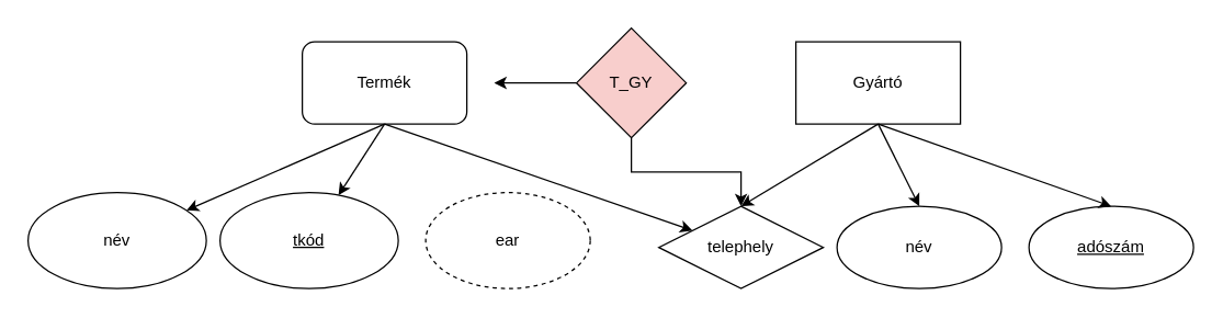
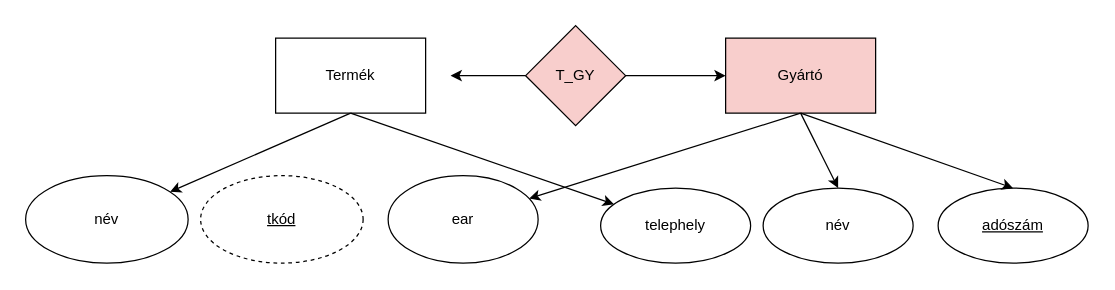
- <mxCell id="2" value="Termék" style="whiteSpace=wrap;html=1;rounded=1;" vertex="1" parent="1"><mxGeometry x="220" y="30" width="120" height="60" as="geometry" /></mxCell>
+ <mxCell id="2" value="Termék" style="rounded=0;whiteSpace=wrap;html=1;" vertex="1" parent="1"><mxGeometry x="220" y="30" width="120" height="60" as="geometry" /></mxCell>
- <mxCell id="5" value="Gyártó" style="whiteSpace=wrap;html=1;rounded=0;" vertex="1" parent="1"><mxGeometry x="580" y="30" width="120" height="60" as="geometry" /></mxCell>
+ <mxCell id="5" value="Gyártó" style="whiteSpace=wrap;html=1;rounded=0;fillColor=#f8cecc;" vertex="1" parent="1"><mxGeometry x="580" y="30" width="120" height="60" as="geometry" /></mxCell>
- <mxCell id="10" value="" style="endArrow=classic;html=1;rounded=0;exitX=0.5;exitY=1;exitDx=0;exitDy=0;" edge="1" parent="1" source="2" target="7"><mxGeometry width="50" height="50" relative="1" as="geometry"><mxPoint x="480" y="180" as="sourcePoint" /><mxPoint x="210" y="160" as="targetPoint" /></mxGeometry></mxCell>
- <mxCell id="17" value="" style="endArrow=classic;html=1;rounded=0;exitX=0.5;exitY=1;exitDx=0;exitDy=0;entryX=0.5;entryY=0;entryDx=0;entryDy=0;" edge="1" parent="1" source="5" target="18"><mxGeometry width="50" height="50" relative="1" as="geometry"><mxPoint x="480" y="180" as="sourcePoint" /><mxPoint x="550" y="140" as="targetPoint" /></mxGeometry></mxCell>
+ <mxCell id="17" value="" style="endArrow=classic;html=1;rounded=0;exitX=0.5;exitY=1;exitDx=0;exitDy=0;" edge="1" parent="1" source="5" target="11"><mxGeometry width="50" height="50" relative="1" as="geometry"><mxPoint x="480" y="180" as="sourcePoint" /><mxPoint x="550" y="140" as="targetPoint" /></mxGeometry></mxCell>
- <mxCell id="3" value="" style="edgeStyle=orthogonalEdgeStyle;rounded=0;orthogonalLoop=1;jettySize=auto;html=1;" edge="1" parent="1" source="4" target="18"><mxGeometry relative="1" as="geometry" /></mxCell>
+ <mxCell id="3" value="" style="edgeStyle=orthogonalEdgeStyle;rounded=0;orthogonalLoop=1;jettySize=auto;html=1;" edge="1" parent="1" source="4" target="5"><mxGeometry relative="1" as="geometry" /></mxCell>
- <mxCell id="7" value="&lt;u&gt;tkód&lt;/u&gt;" style="ellipse;whiteSpace=wrap;html=1;" vertex="1" parent="1"><mxGeometry x="160" y="140" width="130" height="70" as="geometry" /></mxCell>
+ <mxCell id="7" value="&lt;u&gt;tkód&lt;/u&gt;" style="ellipse;whiteSpace=wrap;html=1;dashed=1;" vertex="1" parent="1"><mxGeometry x="160" y="140" width="130" height="70" as="geometry" /></mxCell>
- <mxCell id="11" value="ear" style="ellipse;whiteSpace=wrap;html=1;dashed=1;" vertex="1" parent="1"><mxGeometry x="310" y="140" width="120" height="70" as="geometry" /></mxCell>
+ <mxCell id="11" value="ear" style="ellipse;whiteSpace=wrap;html=1;" vertex="1" parent="1"><mxGeometry x="310" y="140" width="120" height="70" as="geometry" /></mxCell>
- <mxCell id="18" value="telephely" style="rhombus;whiteSpace=wrap;html=1;" vertex="1" parent="1"><mxGeometry x="480" y="150" width="120" height="60" as="geometry" /></mxCell>
+ <mxCell id="18" value="telephely" style="ellipse;whiteSpace=wrap;html=1;" vertex="1" parent="1"><mxGeometry x="480" y="150" width="120" height="60" as="geometry" /></mxCell>
